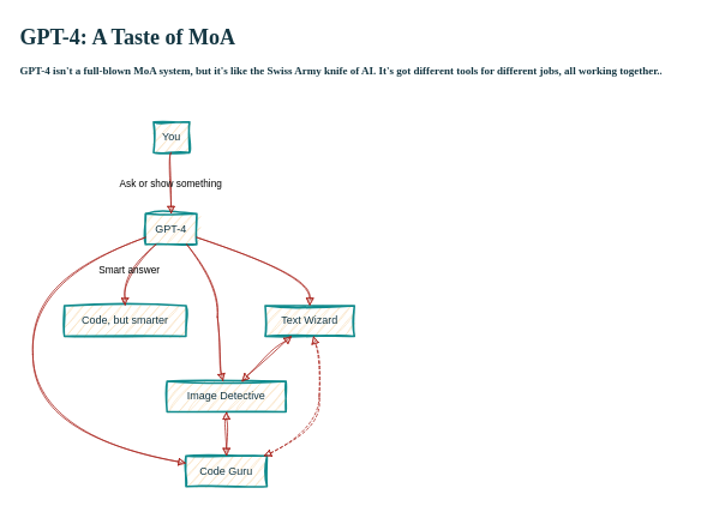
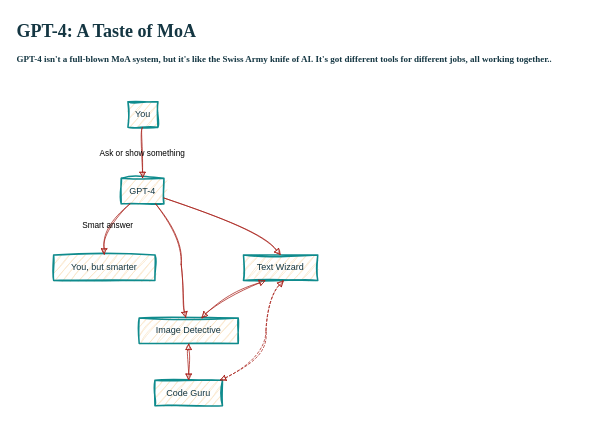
- <mxCell id="7" value="Code, but smarter" style="whiteSpace=wrap;strokeWidth=2;sketch=1;curveFitting=1;jiggle=2;rounded=0;labelBackgroundColor=none;fillColor=#FAE5C7;strokeColor=#0F8B8D;fontColor=#143642;" vertex="1" parent="1"><mxGeometry x="71" y="339" width="135" height="34" as="geometry" /></mxCell>
+ <mxCell id="7" value="You, but smarter" style="whiteSpace=wrap;strokeWidth=2;sketch=1;curveFitting=1;jiggle=2;rounded=0;labelBackgroundColor=none;fillColor=#FAE5C7;strokeColor=#0F8B8D;fontColor=#143642;" vertex="1" parent="1"><mxGeometry x="71" y="339" width="135" height="34" as="geometry" /></mxCell>
- <mxCell id="3" value="Text Wizard" style="whiteSpace=wrap;strokeWidth=2;sketch=1;curveFitting=1;jiggle=2;rounded=0;labelBackgroundColor=none;fillColor=#FAE5C7;strokeColor=#0F8B8D;fontColor=#143642;" vertex="1" parent="1"><mxGeometry x="294" y="339" width="99" height="34" as="geometry" /></mxCell>
+ <mxCell id="3" value="Text Wizard" style="whiteSpace=wrap;strokeWidth=2;sketch=1;curveFitting=1;jiggle=2;rounded=0;labelBackgroundColor=none;fillColor=#FAE5C7;strokeColor=#0F8B8D;fontColor=#143642;" vertex="1" parent="1"><mxGeometry x="324" y="339" width="99" height="34" as="geometry" /></mxCell>
- <mxCell id="10" value="" style="curved=1;startArrow=none;endArrow=block;exitX=0;exitY=0.77;entryX=0;entryY=0.24;rounded=0;sketch=1;curveFitting=1;jiggle=2;labelBackgroundColor=none;fontColor=default;strokeColor=#A8201A;" edge="1" parent="1" source="2" target="5"><mxGeometry relative="1" as="geometry"><Array as="points"><mxPoint x="36" y="305" /><mxPoint x="36" y="481" /></Array></mxGeometry></mxCell>
